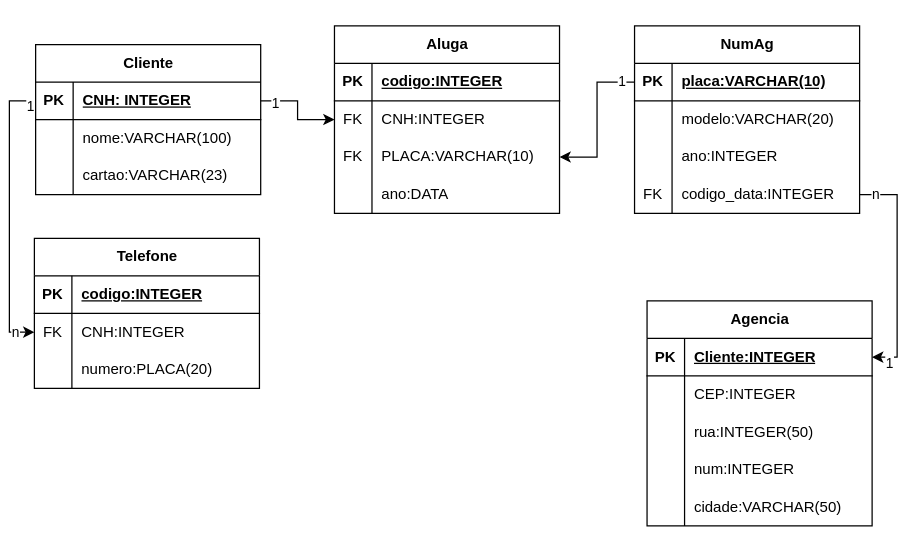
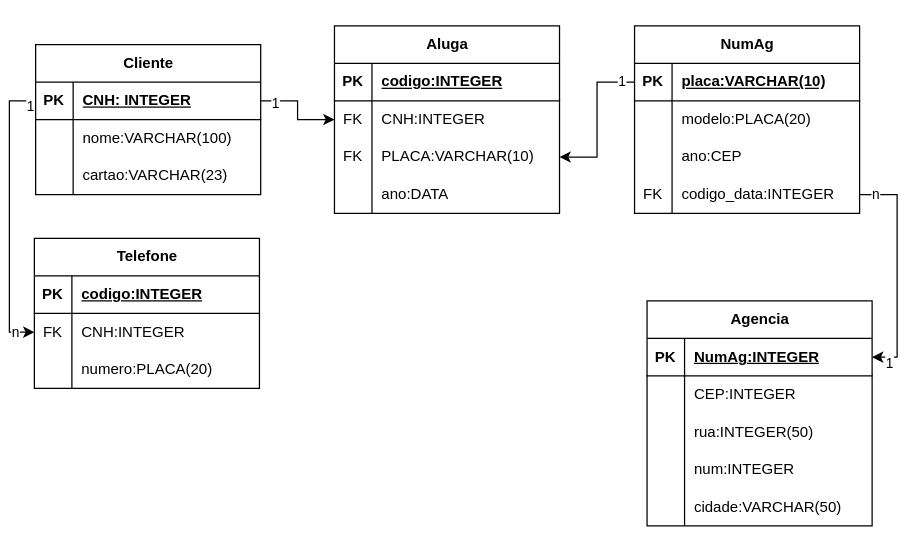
- <mxCell id="31" value="modelo:VARCHAR(20)" style="shape=partialRectangle;connectable=0;fillColor=none;top=0;left=0;bottom=0;right=0;align=left;spacingLeft=6;overflow=hidden;whiteSpace=wrap;html=1;" vertex="1" parent="29"><mxGeometry x="30" width="150" height="30" as="geometry"><mxRectangle width="150" height="30" as="alternateBounds" /></mxGeometry></mxCell>
+ <mxCell id="31" value="modelo:PLACA(20)" style="shape=partialRectangle;connectable=0;fillColor=none;top=0;left=0;bottom=0;right=0;align=left;spacingLeft=6;overflow=hidden;whiteSpace=wrap;html=1;" vertex="1" parent="29"><mxGeometry x="30" width="150" height="30" as="geometry"><mxRectangle width="150" height="30" as="alternateBounds" /></mxGeometry></mxCell>
- <mxCell id="34" value="ano:INTEGER" style="shape=partialRectangle;connectable=0;fillColor=none;top=0;left=0;bottom=0;right=0;align=left;spacingLeft=6;overflow=hidden;whiteSpace=wrap;html=1;" vertex="1" parent="32"><mxGeometry x="30" width="150" height="30" as="geometry"><mxRectangle width="150" height="30" as="alternateBounds" /></mxGeometry></mxCell>
+ <mxCell id="34" value="ano:CEP" style="shape=partialRectangle;connectable=0;fillColor=none;top=0;left=0;bottom=0;right=0;align=left;spacingLeft=6;overflow=hidden;whiteSpace=wrap;html=1;" vertex="1" parent="32"><mxGeometry x="30" width="150" height="30" as="geometry"><mxRectangle width="150" height="30" as="alternateBounds" /></mxGeometry></mxCell>
- <mxCell id="41" value="Cliente:INTEGER" style="shape=partialRectangle;connectable=0;fillColor=none;top=0;left=0;bottom=0;right=0;align=left;spacingLeft=6;fontStyle=5;overflow=hidden;whiteSpace=wrap;html=1;" vertex="1" parent="39"><mxGeometry x="30" width="150" height="30" as="geometry"><mxRectangle width="150" height="30" as="alternateBounds" /></mxGeometry></mxCell>
+ <mxCell id="41" value="NumAg:INTEGER" style="shape=partialRectangle;connectable=0;fillColor=none;top=0;left=0;bottom=0;right=0;align=left;spacingLeft=6;fontStyle=5;overflow=hidden;whiteSpace=wrap;html=1;" vertex="1" parent="39"><mxGeometry x="30" width="150" height="30" as="geometry"><mxRectangle width="150" height="30" as="alternateBounds" /></mxGeometry></mxCell>
